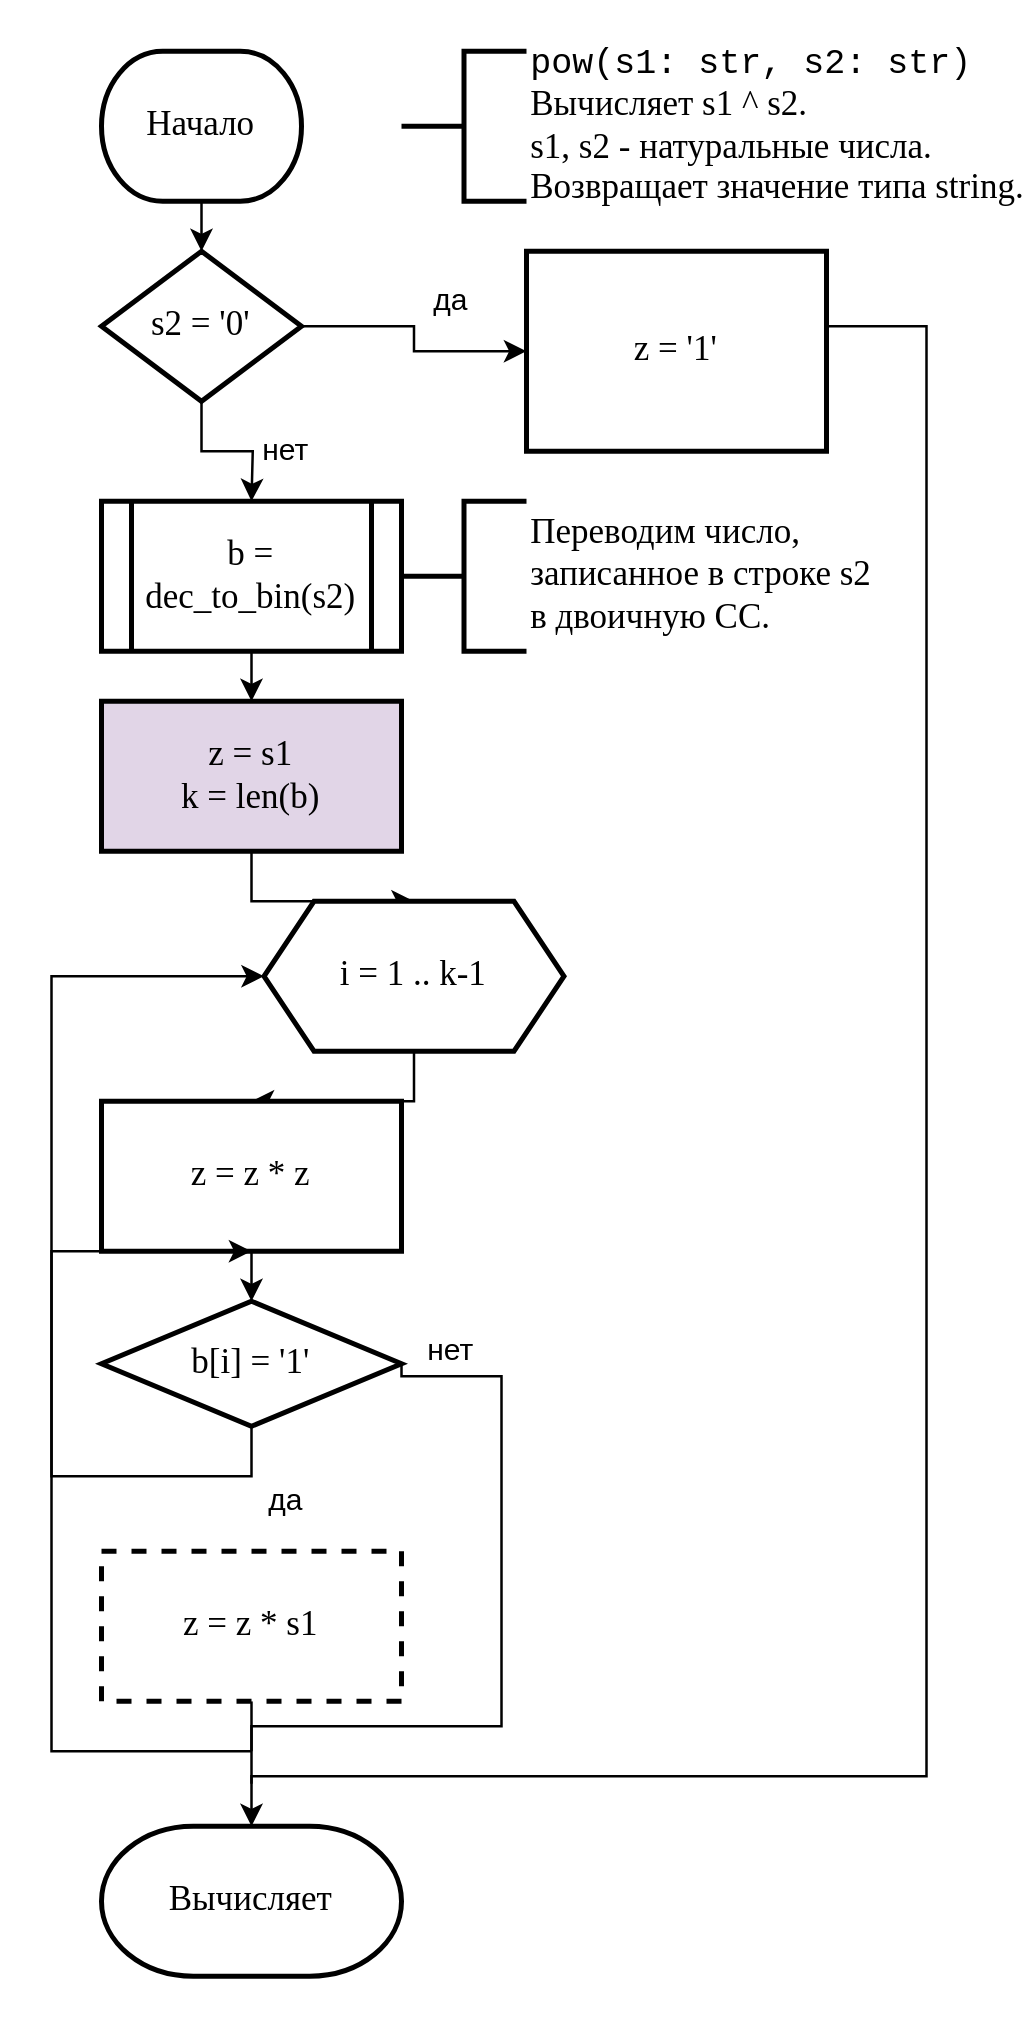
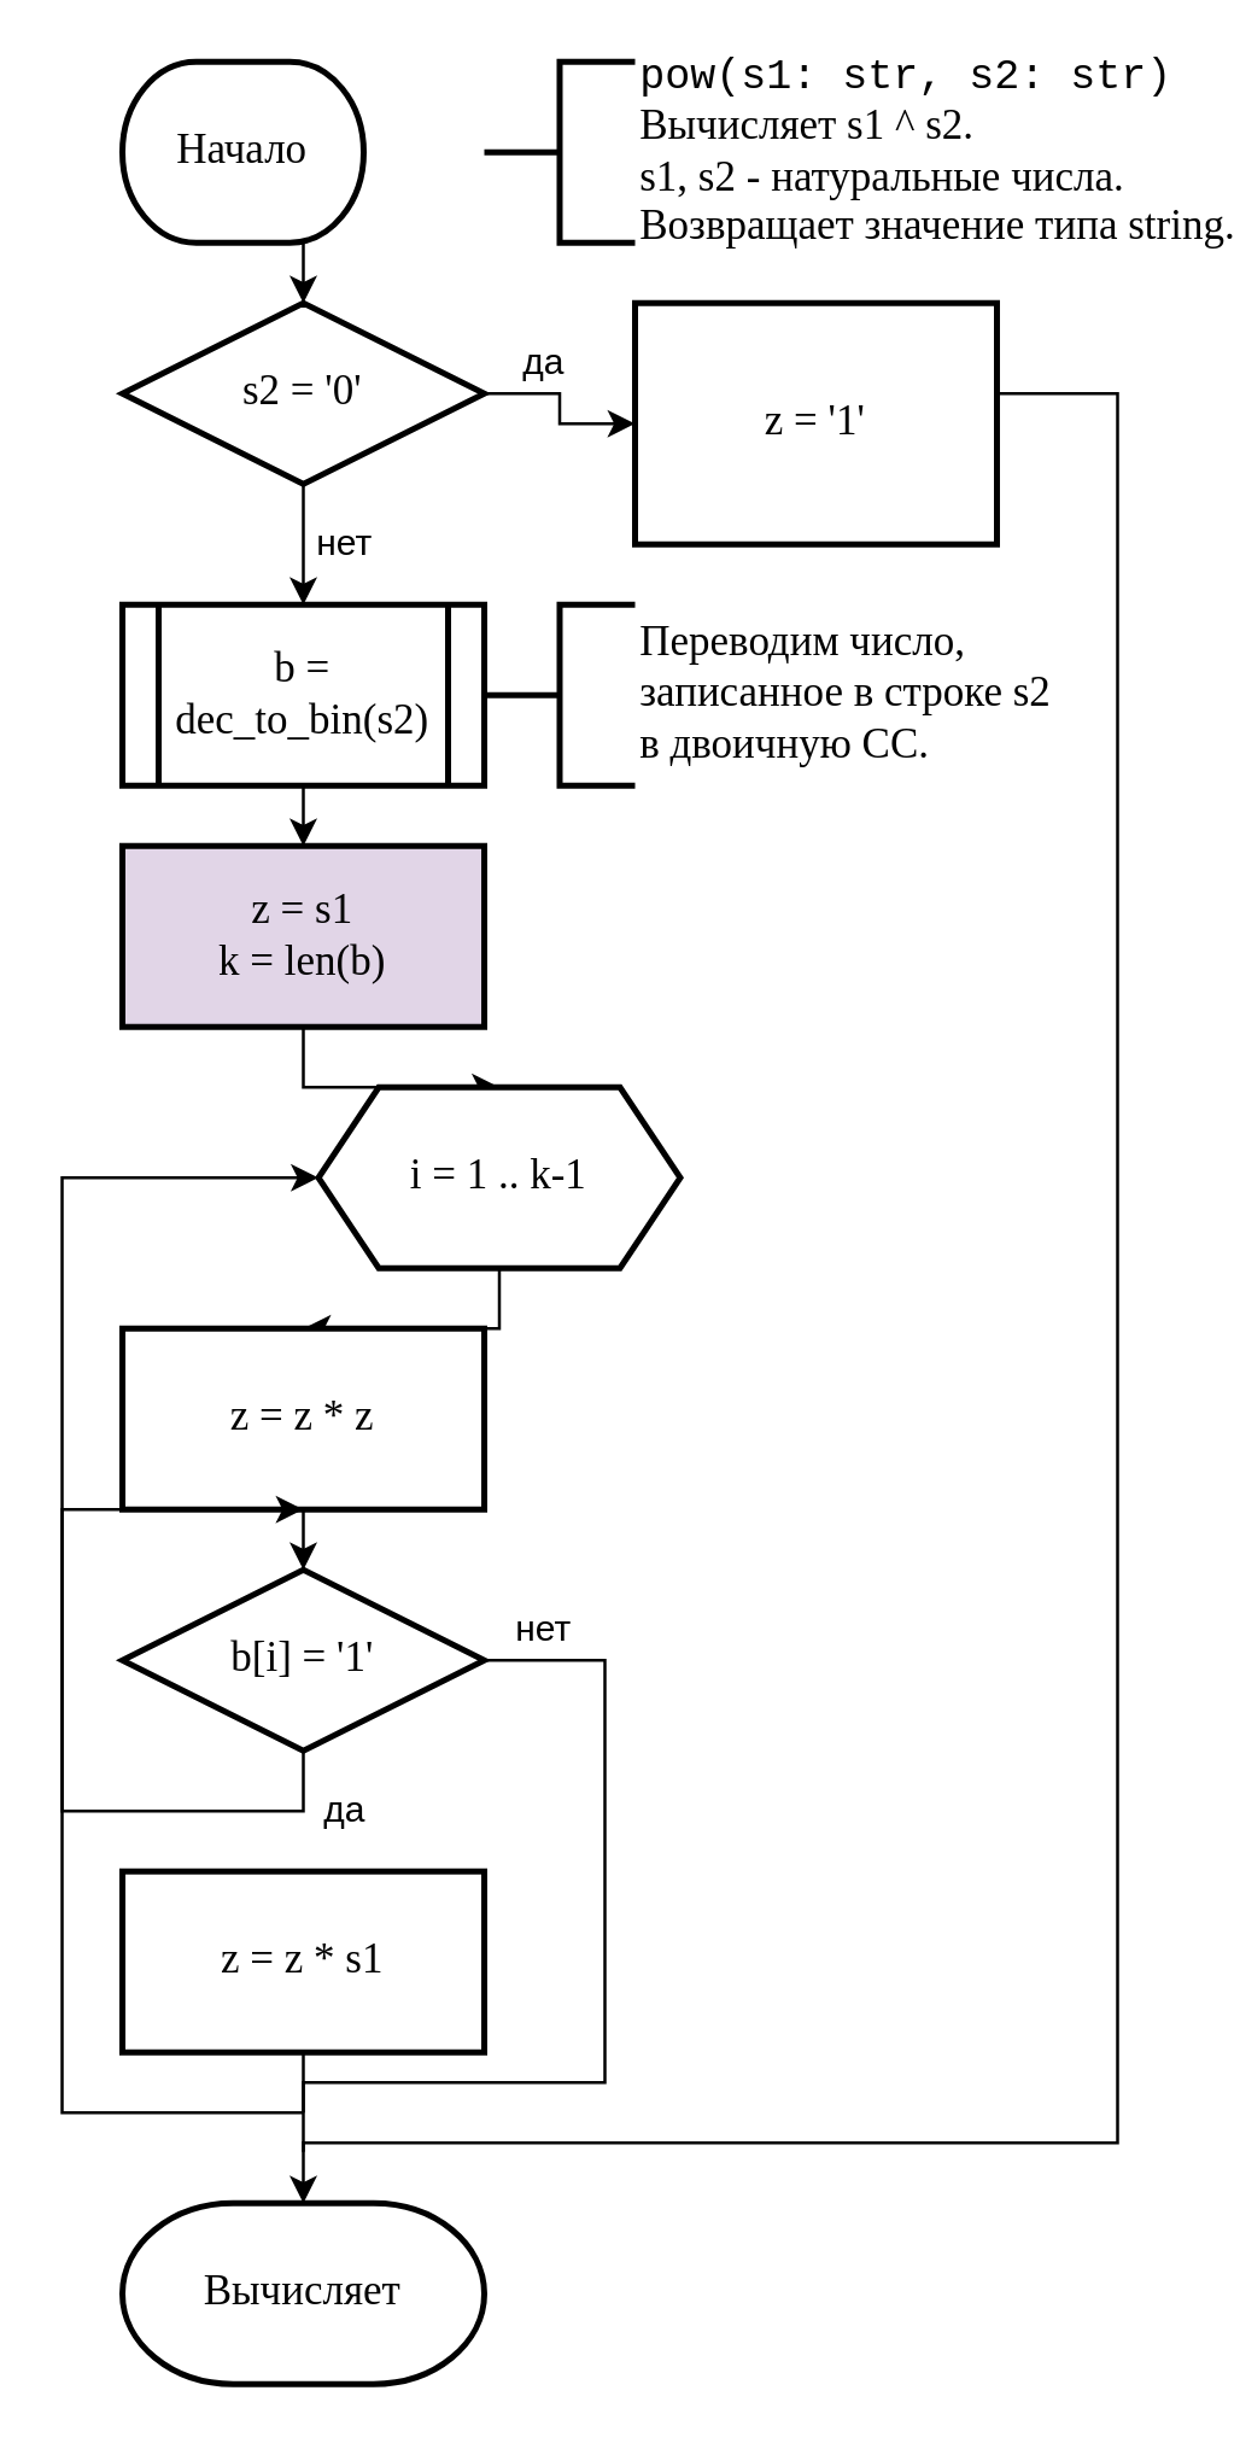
- <mxCell id="7" value="s2 = '0'" style="strokeWidth=2;html=1;shape=mxgraph.flowchart.decision;whiteSpace=wrap;rounded=0;fontFamily=Times New Roman;fontSize=14;" vertex="1" parent="1"><mxGeometry x="40" y="100" width="80" height="60" as="geometry" /></mxCell>
+ <mxCell id="7" value="s2 = '0'" style="strokeWidth=2;html=1;shape=mxgraph.flowchart.decision;whiteSpace=wrap;rounded=0;fontFamily=Times New Roman;fontSize=14;" vertex="1" parent="1"><mxGeometry x="40" y="100" width="120" height="60" as="geometry" /></mxCell>
- <mxCell id="24" value="b[i] = '1'" style="strokeWidth=2;html=1;shape=mxgraph.flowchart.decision;whiteSpace=wrap;rounded=0;fontFamily=Times New Roman;fontSize=14;" vertex="1" parent="1"><mxGeometry x="40" y="520" width="120" height="50" as="geometry" /></mxCell>
+ <mxCell id="24" value="b[i] = '1'" style="strokeWidth=2;html=1;shape=mxgraph.flowchart.decision;whiteSpace=wrap;rounded=0;fontFamily=Times New Roman;fontSize=14;" vertex="1" parent="1"><mxGeometry x="40" y="520" width="120" height="60" as="geometry" /></mxCell>
- <mxCell id="26" value="z = z * s1" style="rounded=0;whiteSpace=wrap;html=1;absoluteArcSize=1;arcSize=14;strokeWidth=2;fontFamily=Times New Roman;fontSize=14;dashed=1;" vertex="1" parent="1"><mxGeometry x="40" y="620" width="120" height="60" as="geometry" /></mxCell>
+ <mxCell id="26" value="z = z * s1" style="rounded=0;whiteSpace=wrap;html=1;absoluteArcSize=1;arcSize=14;strokeWidth=2;fontFamily=Times New Roman;fontSize=14;" vertex="1" parent="1"><mxGeometry x="40" y="620" width="120" height="60" as="geometry" /></mxCell>
